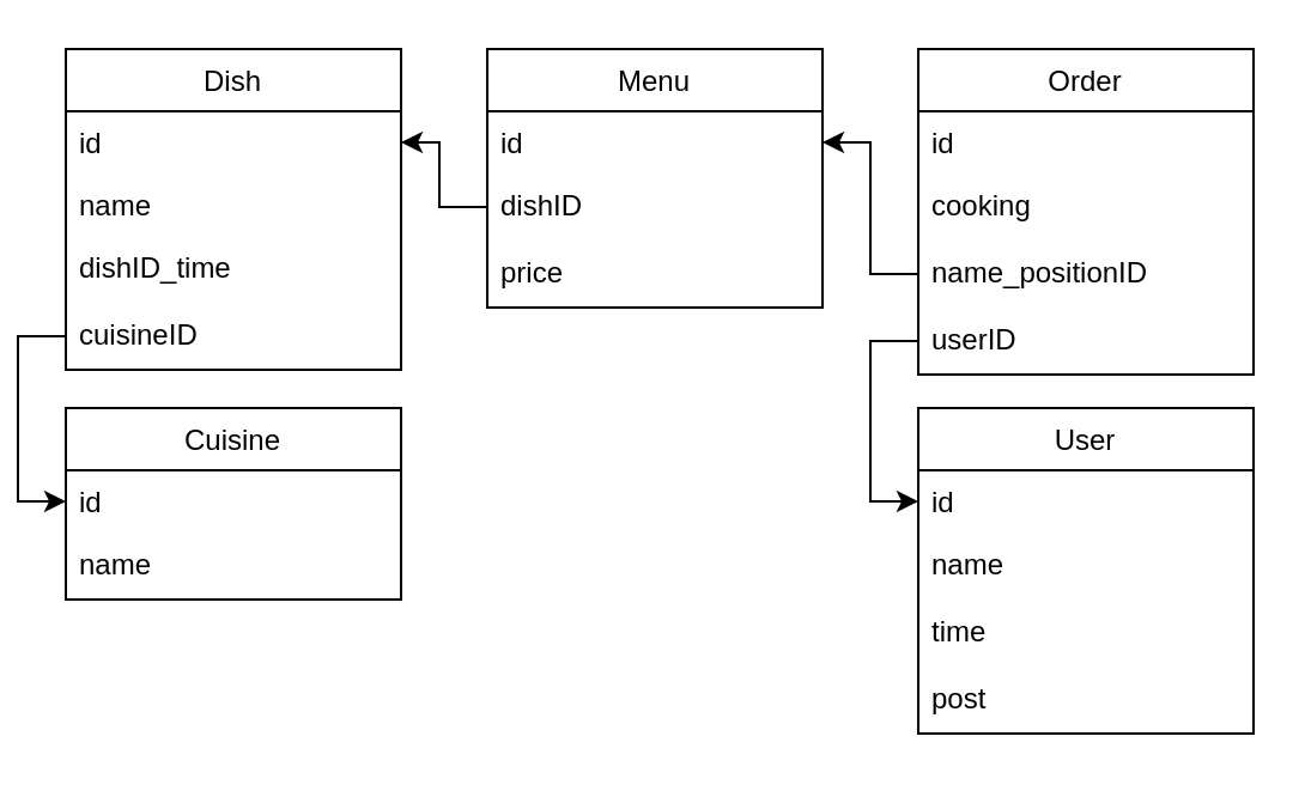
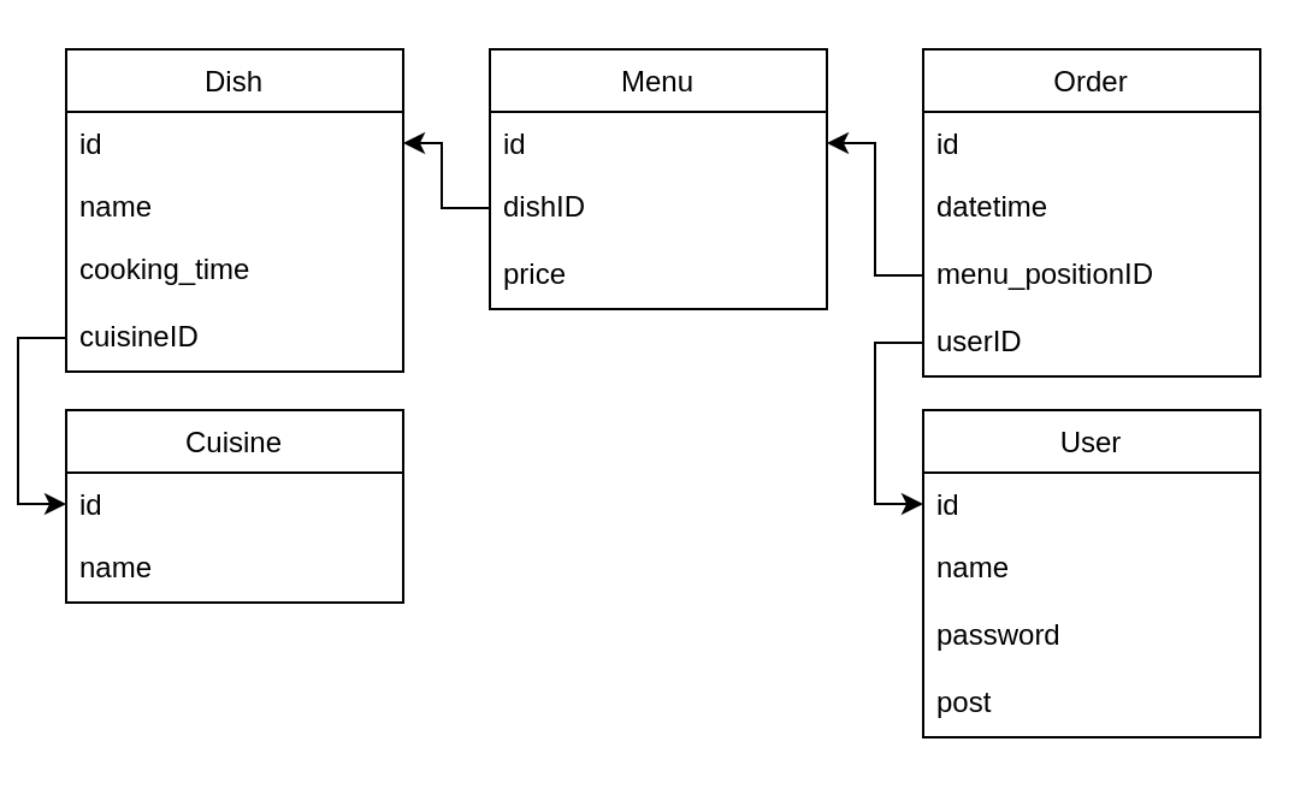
- <mxCell id="21" value="cooking" style="text;strokeColor=none;fillColor=none;align=left;verticalAlign=top;spacingLeft=4;spacingRight=4;overflow=hidden;rotatable=0;points=[[0,0.5],[1,0.5]];portConstraint=eastwest;swimlaneLine=1;" parent="19" vertex="1"><mxGeometry y="52" width="140" height="28" as="geometry" /></mxCell>
+ <mxCell id="21" value="datetime" style="text;strokeColor=none;fillColor=none;align=left;verticalAlign=top;spacingLeft=4;spacingRight=4;overflow=hidden;rotatable=0;points=[[0,0.5],[1,0.5]];portConstraint=eastwest;swimlaneLine=1;" parent="19" vertex="1"><mxGeometry y="52" width="140" height="28" as="geometry" /></mxCell>
- <mxCell id="10" value="dishID_time" style="text;strokeColor=none;fillColor=none;align=left;verticalAlign=top;spacingLeft=4;spacingRight=4;overflow=hidden;rotatable=0;points=[[0,0.5],[1,0.5]];portConstraint=eastwest;swimlaneLine=1;" parent="7" vertex="1"><mxGeometry y="78" width="140" height="28" as="geometry" /></mxCell>
+ <mxCell id="10" value="cooking_time" style="text;strokeColor=none;fillColor=none;align=left;verticalAlign=top;spacingLeft=4;spacingRight=4;overflow=hidden;rotatable=0;points=[[0,0.5],[1,0.5]];portConstraint=eastwest;swimlaneLine=1;" parent="7" vertex="1"><mxGeometry y="78" width="140" height="28" as="geometry" /></mxCell>
- <mxCell id="22" value="name_positionID" style="text;strokeColor=none;fillColor=none;align=left;verticalAlign=top;spacingLeft=4;spacingRight=4;overflow=hidden;rotatable=0;points=[[0,0.5],[1,0.5]];portConstraint=eastwest;swimlaneLine=1;" parent="19" vertex="1"><mxGeometry y="80" width="140" height="28" as="geometry" /></mxCell>
+ <mxCell id="22" value="menu_positionID" style="text;strokeColor=none;fillColor=none;align=left;verticalAlign=top;spacingLeft=4;spacingRight=4;overflow=hidden;rotatable=0;points=[[0,0.5],[1,0.5]];portConstraint=eastwest;swimlaneLine=1;" parent="19" vertex="1"><mxGeometry y="80" width="140" height="28" as="geometry" /></mxCell>
- <mxCell id="5" value="time" style="text;strokeColor=none;fillColor=none;align=left;verticalAlign=top;spacingLeft=4;spacingRight=4;overflow=hidden;rotatable=0;points=[[0,0.5],[1,0.5]];portConstraint=eastwest;swimlaneLine=1;" parent="2" vertex="1"><mxGeometry y="80" width="140" height="28" as="geometry" /></mxCell>
+ <mxCell id="5" value="password" style="text;strokeColor=none;fillColor=none;align=left;verticalAlign=top;spacingLeft=4;spacingRight=4;overflow=hidden;rotatable=0;points=[[0,0.5],[1,0.5]];portConstraint=eastwest;swimlaneLine=1;" parent="2" vertex="1"><mxGeometry y="80" width="140" height="28" as="geometry" /></mxCell>
